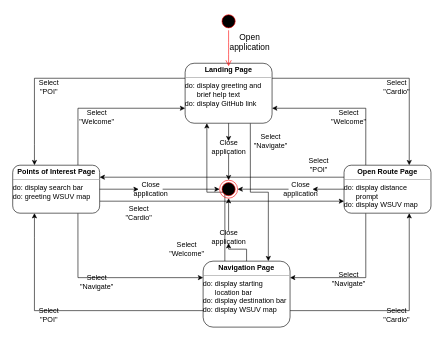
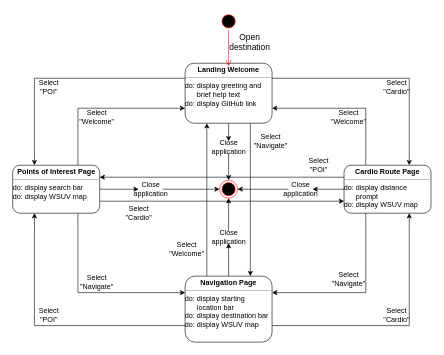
- <mxCell id="2" value="&lt;font style=&quot;font-size: 14px&quot;&gt;Open application&lt;br&gt;&lt;br&gt;&lt;/font&gt;" style="text;html=1;strokeColor=none;fillColor=none;align=center;verticalAlign=middle;whiteSpace=wrap;rounded=0;" parent="1" vertex="1"><mxGeometry x="395.5" y="67.5" width="40" height="20" as="geometry" /></mxCell>
+ <mxCell id="2" value="&lt;font style=&quot;font-size: 14px&quot;&gt;Open destination&lt;br&gt;&lt;br&gt;&lt;/font&gt;" style="text;html=1;strokeColor=none;fillColor=none;align=center;verticalAlign=middle;whiteSpace=wrap;rounded=0;" parent="1" vertex="1"><mxGeometry x="395.5" y="67.5" width="40" height="20" as="geometry" /></mxCell>
- <mxCell id="7" value="&lt;p style=&quot;margin: 0px ; margin-top: 4px ; text-align: center&quot;&gt;&lt;b&gt;Landing Page&lt;/b&gt;&lt;/p&gt;&lt;hr size=&quot;1&quot;&gt;&lt;div style=&quot;height: 2px&quot;&gt;do: display greeting and&lt;br&gt;&amp;nbsp; &amp;nbsp; &amp;nbsp; brief help text&lt;br&gt;do: display GitHub link&lt;br&gt;&lt;br&gt;&lt;/div&gt;" style="verticalAlign=top;align=left;overflow=fill;fontSize=12;fontFamily=Helvetica;html=1;fillColor=#FFFFFF;rounded=1;" parent="1" vertex="1"><mxGeometry x="308" y="105" width="145" height="100" as="geometry" /></mxCell>
+ <mxCell id="7" value="&lt;p style=&quot;margin: 0px ; margin-top: 4px ; text-align: center&quot;&gt;&lt;b&gt;Landing Welcome&lt;/b&gt;&lt;/p&gt;&lt;hr size=&quot;1&quot;&gt;&lt;div style=&quot;height: 2px&quot;&gt;do: display greeting and&lt;br&gt;&amp;nbsp; &amp;nbsp; &amp;nbsp; brief help text&lt;br&gt;do: display GitHub link&lt;br&gt;&lt;br&gt;&lt;/div&gt;" style="verticalAlign=top;align=left;overflow=fill;fontSize=12;fontFamily=Helvetica;html=1;fillColor=#FFFFFF;rounded=1;" parent="1" vertex="1"><mxGeometry x="308" y="105" width="145" height="100" as="geometry" /></mxCell>
- <mxCell id="12" value="&lt;p style=&quot;margin: 0px ; margin-top: 4px ; text-align: center&quot;&gt;&lt;b&gt;Points of Interest Page&lt;/b&gt;&lt;/p&gt;&lt;hr size=&quot;1&quot;&gt;&lt;div style=&quot;height: 2px&quot;&gt;do: display search bar&lt;br&gt;do: greeting WSUV map&lt;/div&gt;&lt;div style=&quot;height: 2px&quot;&gt;&lt;br&gt;&lt;/div&gt;" style="verticalAlign=top;align=left;overflow=fill;fontSize=12;fontFamily=Helvetica;html=1;fillColor=#FFFFFF;rounded=1;" parent="1" vertex="1"><mxGeometry x="20.5" y="275" width="145" height="80" as="geometry" /></mxCell>
+ <mxCell id="12" value="&lt;p style=&quot;margin: 0px ; margin-top: 4px ; text-align: center&quot;&gt;&lt;b&gt;Points of Interest Page&lt;/b&gt;&lt;/p&gt;&lt;hr size=&quot;1&quot;&gt;&lt;div style=&quot;height: 2px&quot;&gt;do: display search bar&lt;br&gt;do: display WSUV map&lt;/div&gt;&lt;div style=&quot;height: 2px&quot;&gt;&lt;br&gt;&lt;/div&gt;" style="verticalAlign=top;align=left;overflow=fill;fontSize=12;fontFamily=Helvetica;html=1;fillColor=#FFFFFF;rounded=1;" parent="1" vertex="1"><mxGeometry x="20.5" y="275" width="145" height="80" as="geometry" /></mxCell>
- <mxCell id="22" value="&lt;p style=&quot;margin: 0px ; margin-top: 4px ; text-align: center&quot;&gt;&lt;b&gt;Open Route Page&lt;/b&gt;&lt;/p&gt;&lt;hr size=&quot;1&quot;&gt;&lt;div style=&quot;height: 2px&quot;&gt;do: display distance&lt;br&gt;&amp;nbsp; &amp;nbsp; &amp;nbsp; prompt&lt;br&gt;do: display WSUV map&lt;/div&gt;" style="verticalAlign=top;align=left;overflow=fill;fontSize=12;fontFamily=Helvetica;html=1;fillColor=#FFFFFF;rounded=1;" parent="1" vertex="1"><mxGeometry x="573" y="275" width="145" height="80" as="geometry" /></mxCell>
+ <mxCell id="22" value="&lt;p style=&quot;margin: 0px ; margin-top: 4px ; text-align: center&quot;&gt;&lt;b&gt;Cardio Route Page&lt;/b&gt;&lt;/p&gt;&lt;hr size=&quot;1&quot;&gt;&lt;div style=&quot;height: 2px&quot;&gt;do: display distance&lt;br&gt;&amp;nbsp; &amp;nbsp; &amp;nbsp; prompt&lt;br&gt;do: display WSUV map&lt;/div&gt;" style="verticalAlign=top;align=left;overflow=fill;fontSize=12;fontFamily=Helvetica;html=1;fillColor=#FFFFFF;rounded=1;" parent="1" vertex="1"><mxGeometry x="573" y="275" width="145" height="80" as="geometry" /></mxCell>
- <mxCell id="17" value="&lt;p style=&quot;margin: 0px ; margin-top: 4px ; text-align: center&quot;&gt;&lt;b&gt;Navigation Page&lt;/b&gt;&lt;/p&gt;&lt;hr size=&quot;1&quot;&gt;&lt;div style=&quot;height: 2px&quot;&gt;do: display starting&lt;br&gt;&amp;nbsp; &amp;nbsp; &amp;nbsp; location bar&lt;br&gt;do: display destination bar&lt;br&gt;do: display WSUV map&lt;/div&gt;" style="verticalAlign=top;align=left;overflow=fill;fontSize=12;fontFamily=Helvetica;html=1;fillColor=#FFFFFF;rounded=1;" parent="1" vertex="1"><mxGeometry x="338" y="435" width="145" height="110" as="geometry" /></mxCell>
+ <mxCell id="17" value="&lt;p style=&quot;margin: 0px ; margin-top: 4px ; text-align: center&quot;&gt;&lt;b&gt;Navigation Page&lt;/b&gt;&lt;/p&gt;&lt;hr size=&quot;1&quot;&gt;&lt;div style=&quot;height: 2px&quot;&gt;do: display starting&lt;br&gt;&amp;nbsp; &amp;nbsp; &amp;nbsp; location bar&lt;br&gt;do: display destination bar&lt;br&gt;do: display WSUV map&lt;/div&gt;" style="verticalAlign=top;align=left;overflow=fill;fontSize=12;fontFamily=Helvetica;html=1;fillColor=#FFFFFF;rounded=1;" parent="1" vertex="1"><mxGeometry x="308" y="460" width="145" height="110" as="geometry" /></mxCell>
